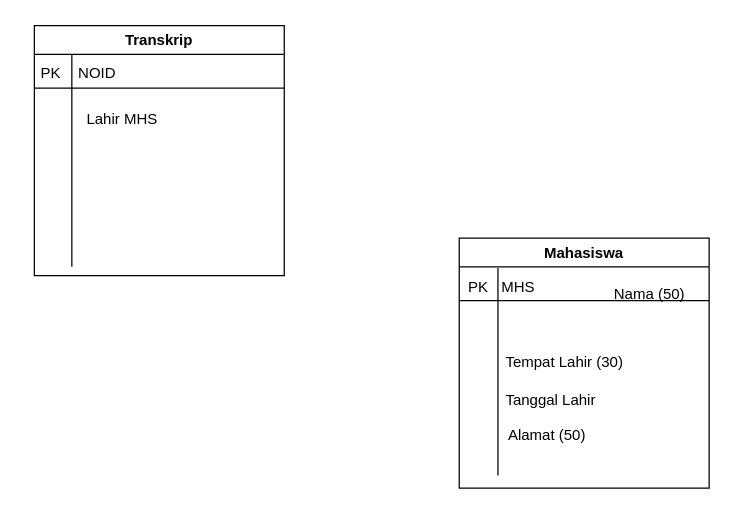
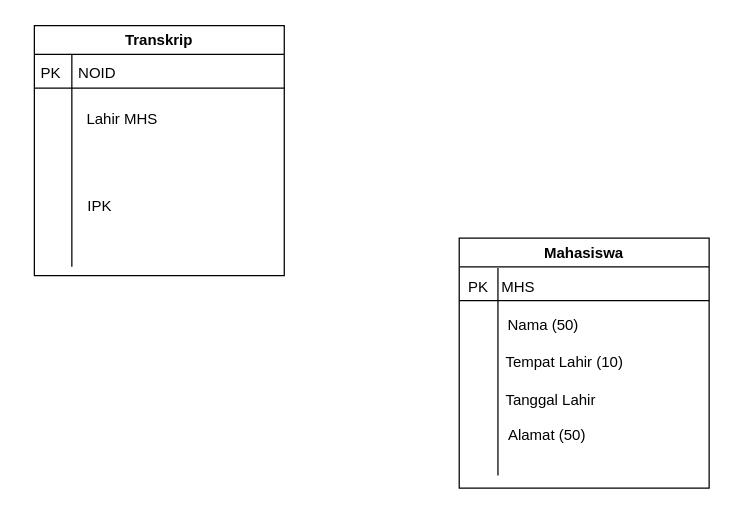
+ <mxCell id="8" value="IPK" style="text;html=1;align=center;verticalAlign=middle;resizable=0;points=[];autosize=1;strokeColor=none;fillColor=none;" vertex="1" parent="2"><mxGeometry x="32" y="130" width="40" height="30" as="geometry" /></mxCell>
- <mxCell id="13" value="Nama (50)" style="text;html=1;align=center;verticalAlign=middle;resizable=0;points=[];autosize=1;strokeColor=none;fillColor=none;" vertex="1" parent="9"><mxGeometry x="112" y="30" width="80" height="30" as="geometry" /></mxCell>
+ <mxCell id="13" value="Nama (50)" style="text;html=1;align=center;verticalAlign=middle;resizable=0;points=[];autosize=1;strokeColor=none;fillColor=none;" vertex="1" parent="9"><mxGeometry x="27" y="55" width="80" height="30" as="geometry" /></mxCell>
- <mxCell id="14" value="Tempat Lahir (30)" style="text;html=1;align=center;verticalAlign=middle;resizable=0;points=[];autosize=1;strokeColor=none;fillColor=none;" vertex="1" parent="9"><mxGeometry x="24" y="85" width="120" height="30" as="geometry" /></mxCell>
+ <mxCell id="14" value="Tempat Lahir (10)" style="text;html=1;align=center;verticalAlign=middle;resizable=0;points=[];autosize=1;strokeColor=none;fillColor=none;" vertex="1" parent="9"><mxGeometry x="24" y="85" width="120" height="30" as="geometry" /></mxCell>
